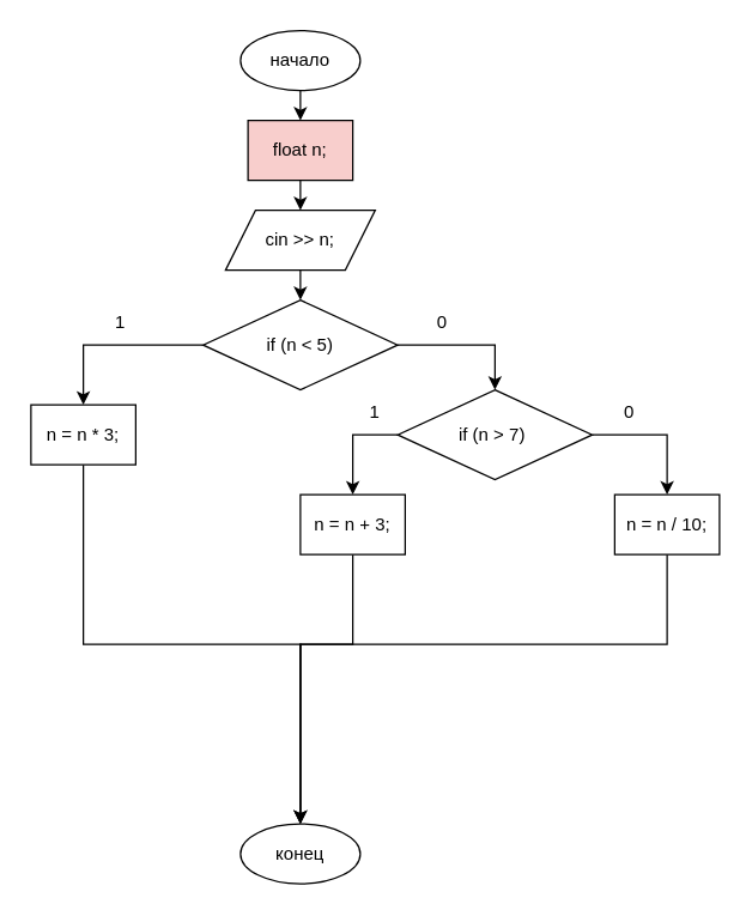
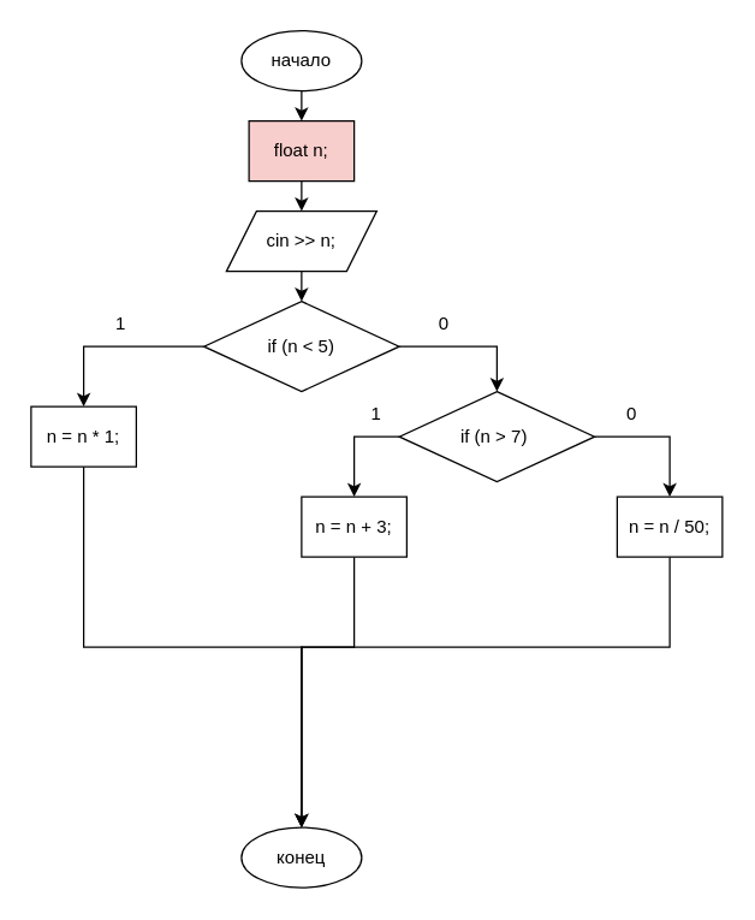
- <mxCell id="13" value="n = n * 3;" style="rounded=0;whiteSpace=wrap;html=1;" vertex="1" parent="1"><mxGeometry x="20" y="270" width="70" height="40" as="geometry" /></mxCell>
+ <mxCell id="13" value="n = n * 1;" style="rounded=0;whiteSpace=wrap;html=1;" vertex="1" parent="1"><mxGeometry x="20" y="270" width="70" height="40" as="geometry" /></mxCell>
- <mxCell id="20" value="n = n / 10;" style="rounded=0;whiteSpace=wrap;html=1;" vertex="1" parent="1"><mxGeometry x="410" y="330" width="70" height="40" as="geometry" /></mxCell>
+ <mxCell id="20" value="n = n / 50;" style="rounded=0;whiteSpace=wrap;html=1;" vertex="1" parent="1"><mxGeometry x="410" y="330" width="70" height="40" as="geometry" /></mxCell>
